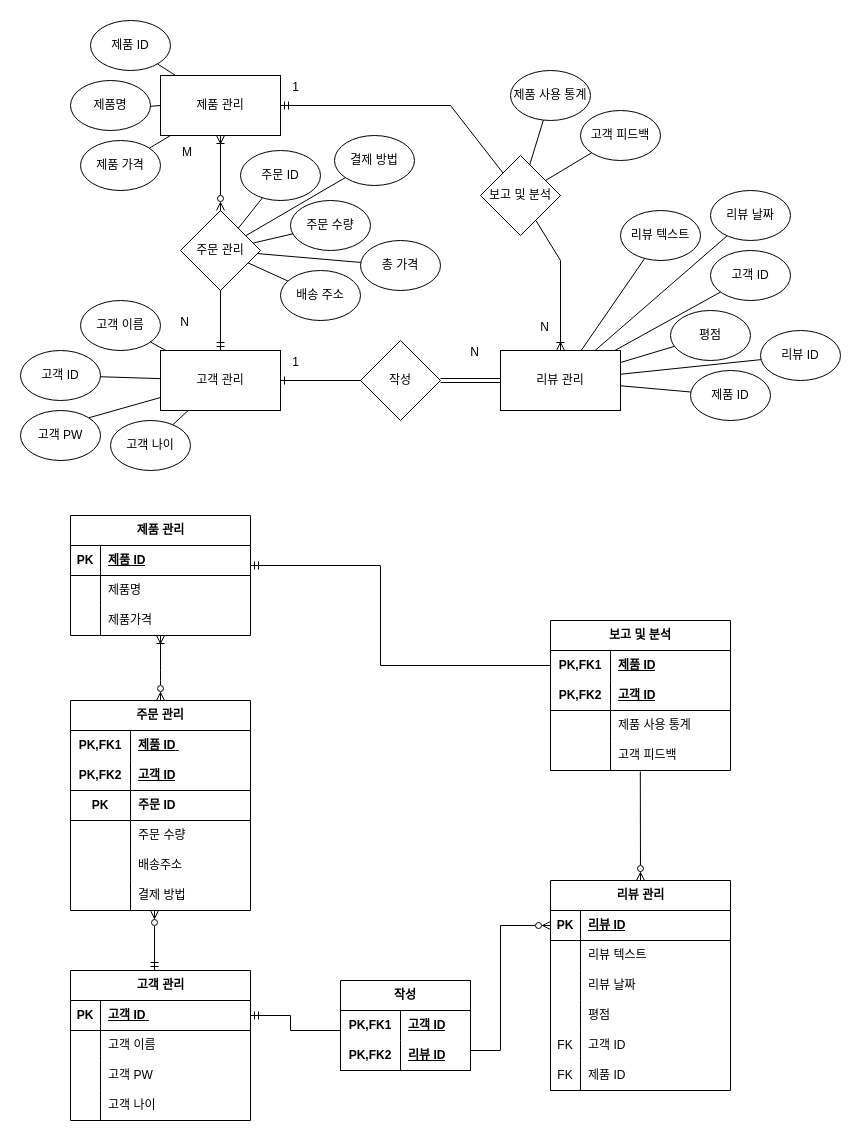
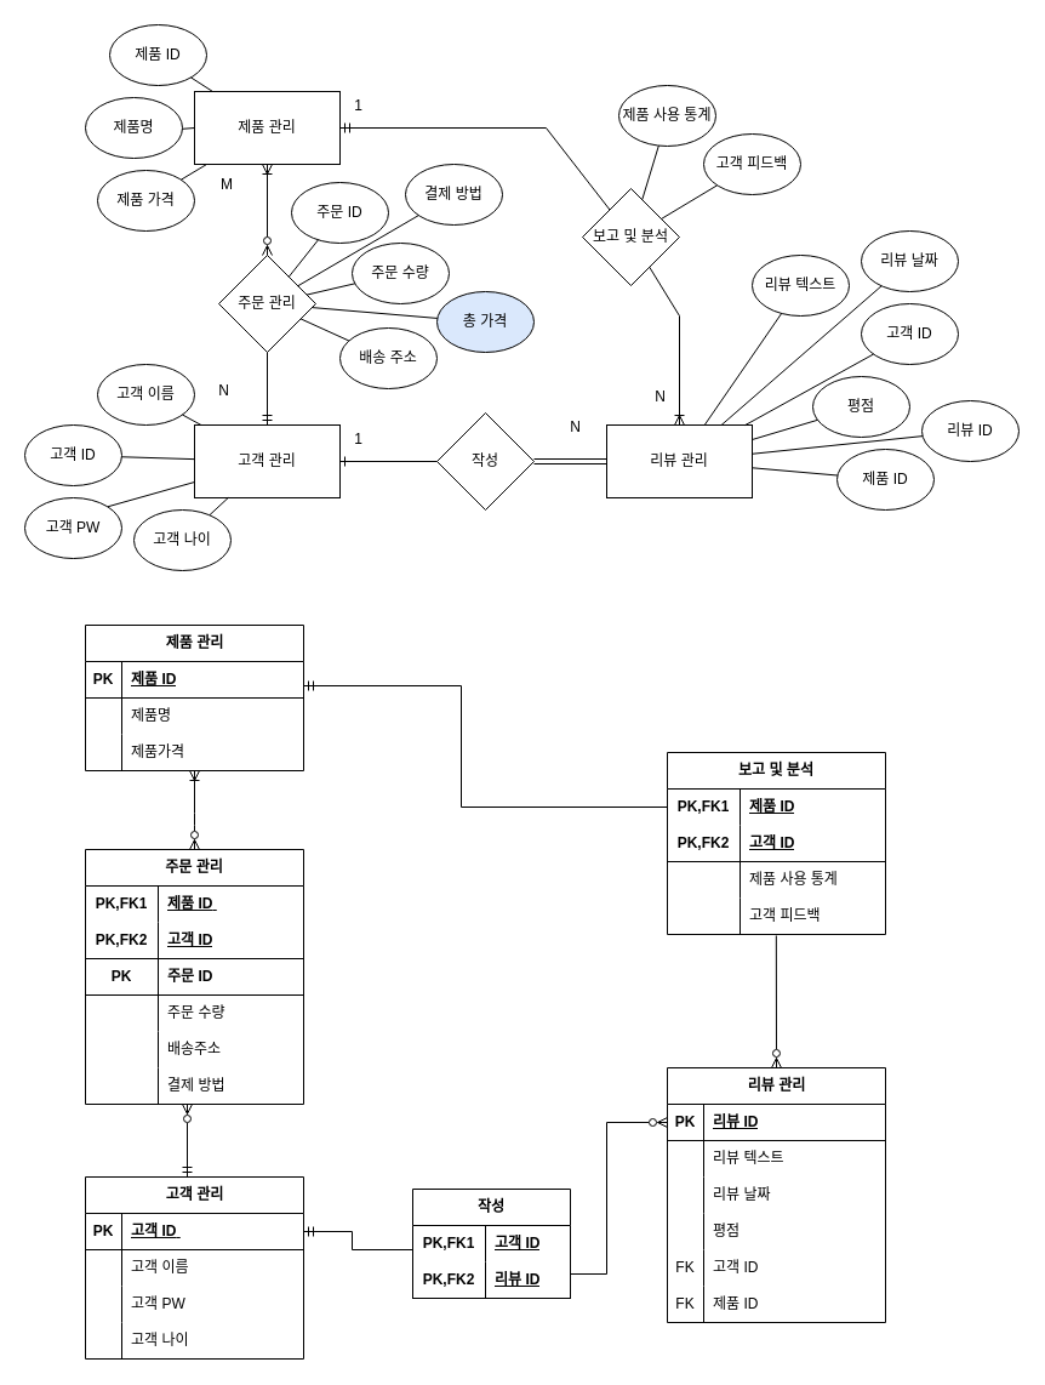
- <mxCell id="12" value="총 가격" style="ellipse;whiteSpace=wrap;html=1;" parent="1" vertex="1"><mxGeometry x="360" y="240" width="80" height="50" as="geometry" /></mxCell>
+ <mxCell id="12" value="총 가격" style="ellipse;whiteSpace=wrap;html=1;fillColor=#dae8fc;" parent="1" vertex="1"><mxGeometry x="360" y="240" width="80" height="50" as="geometry" /></mxCell>
